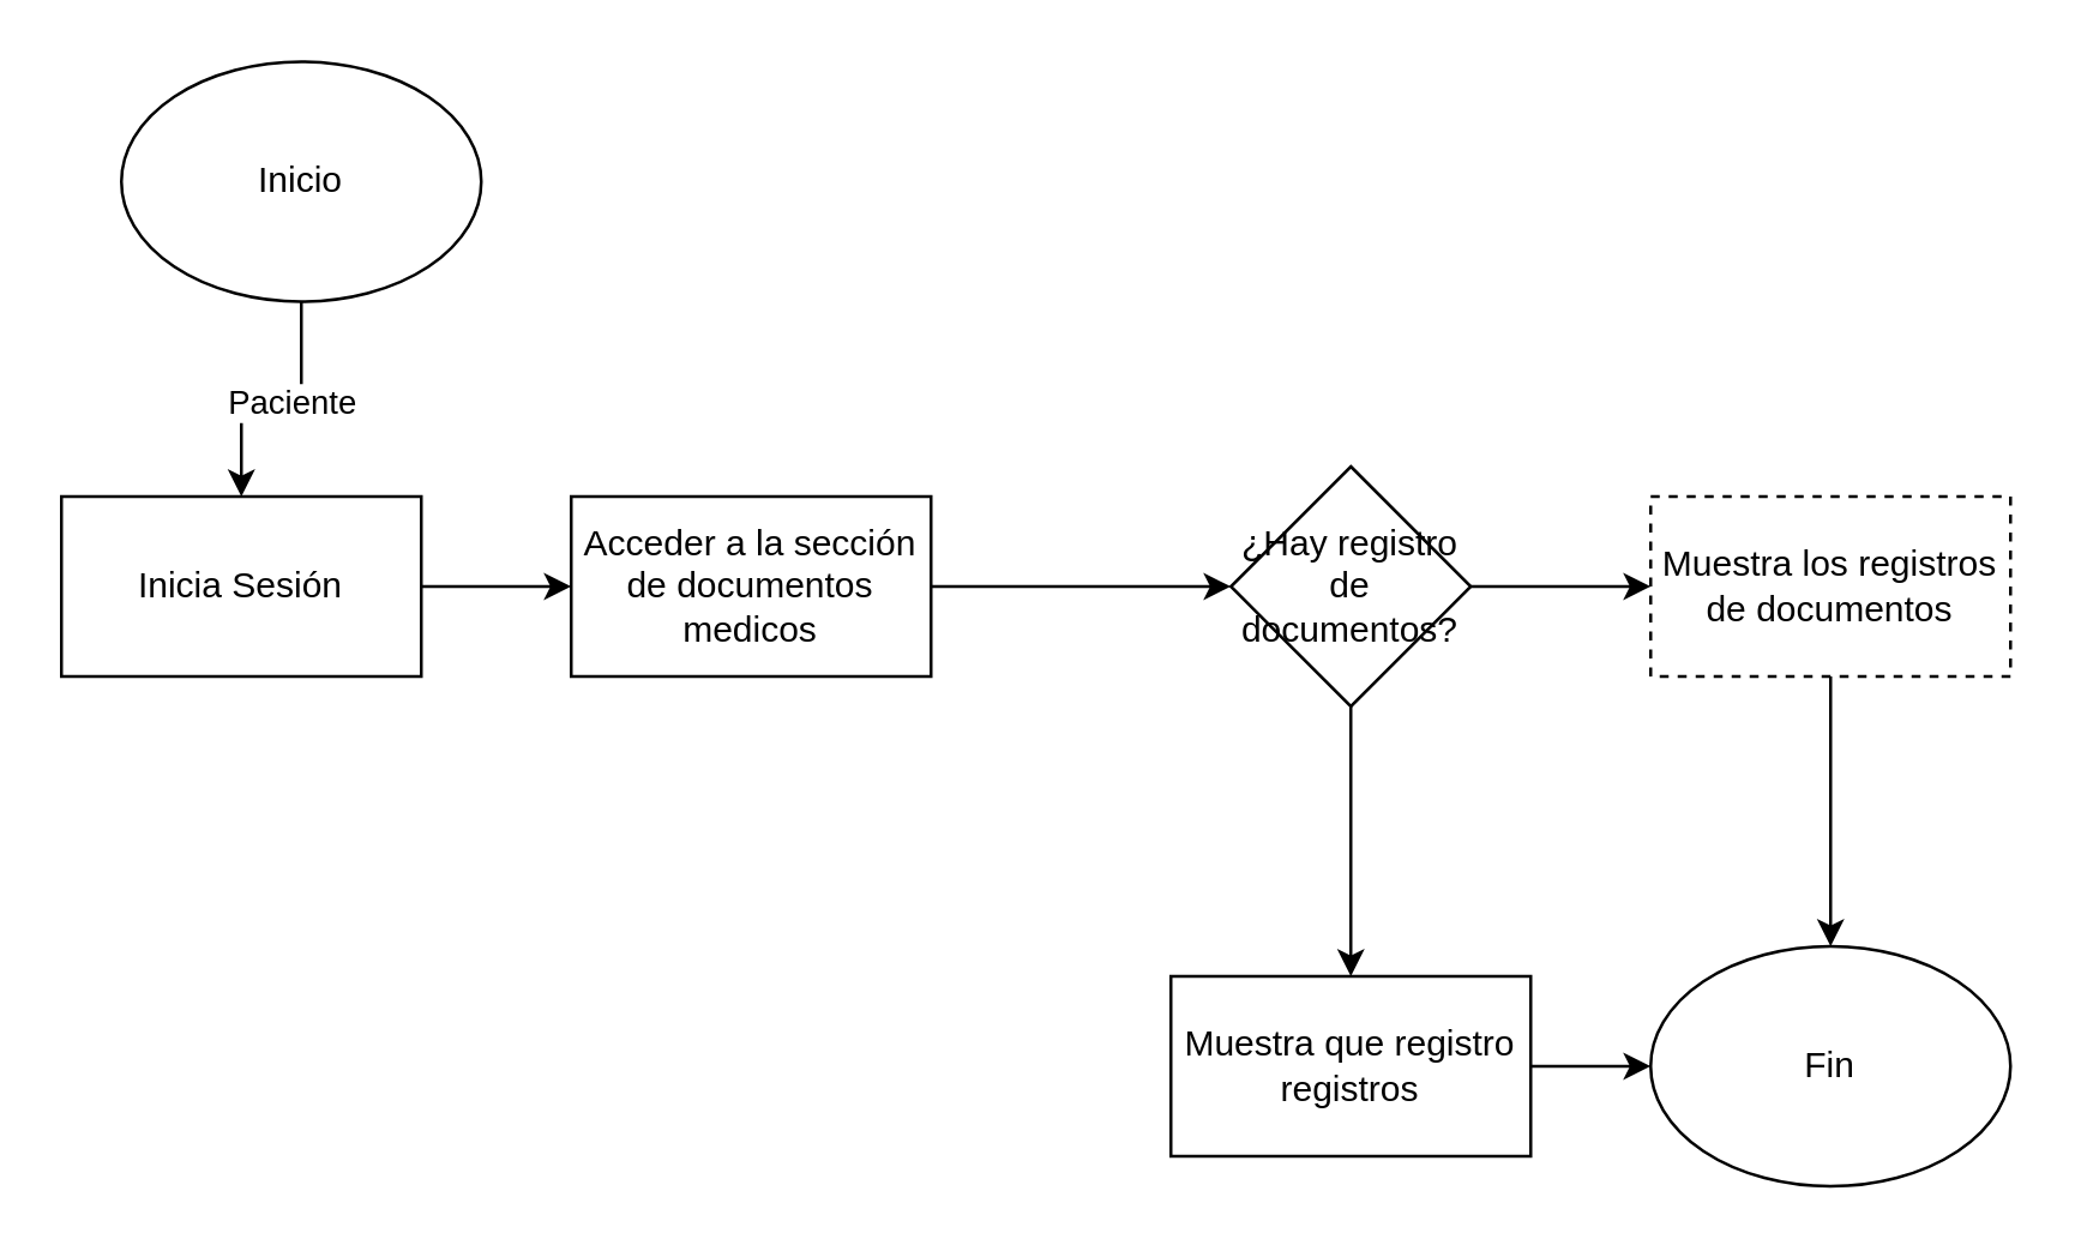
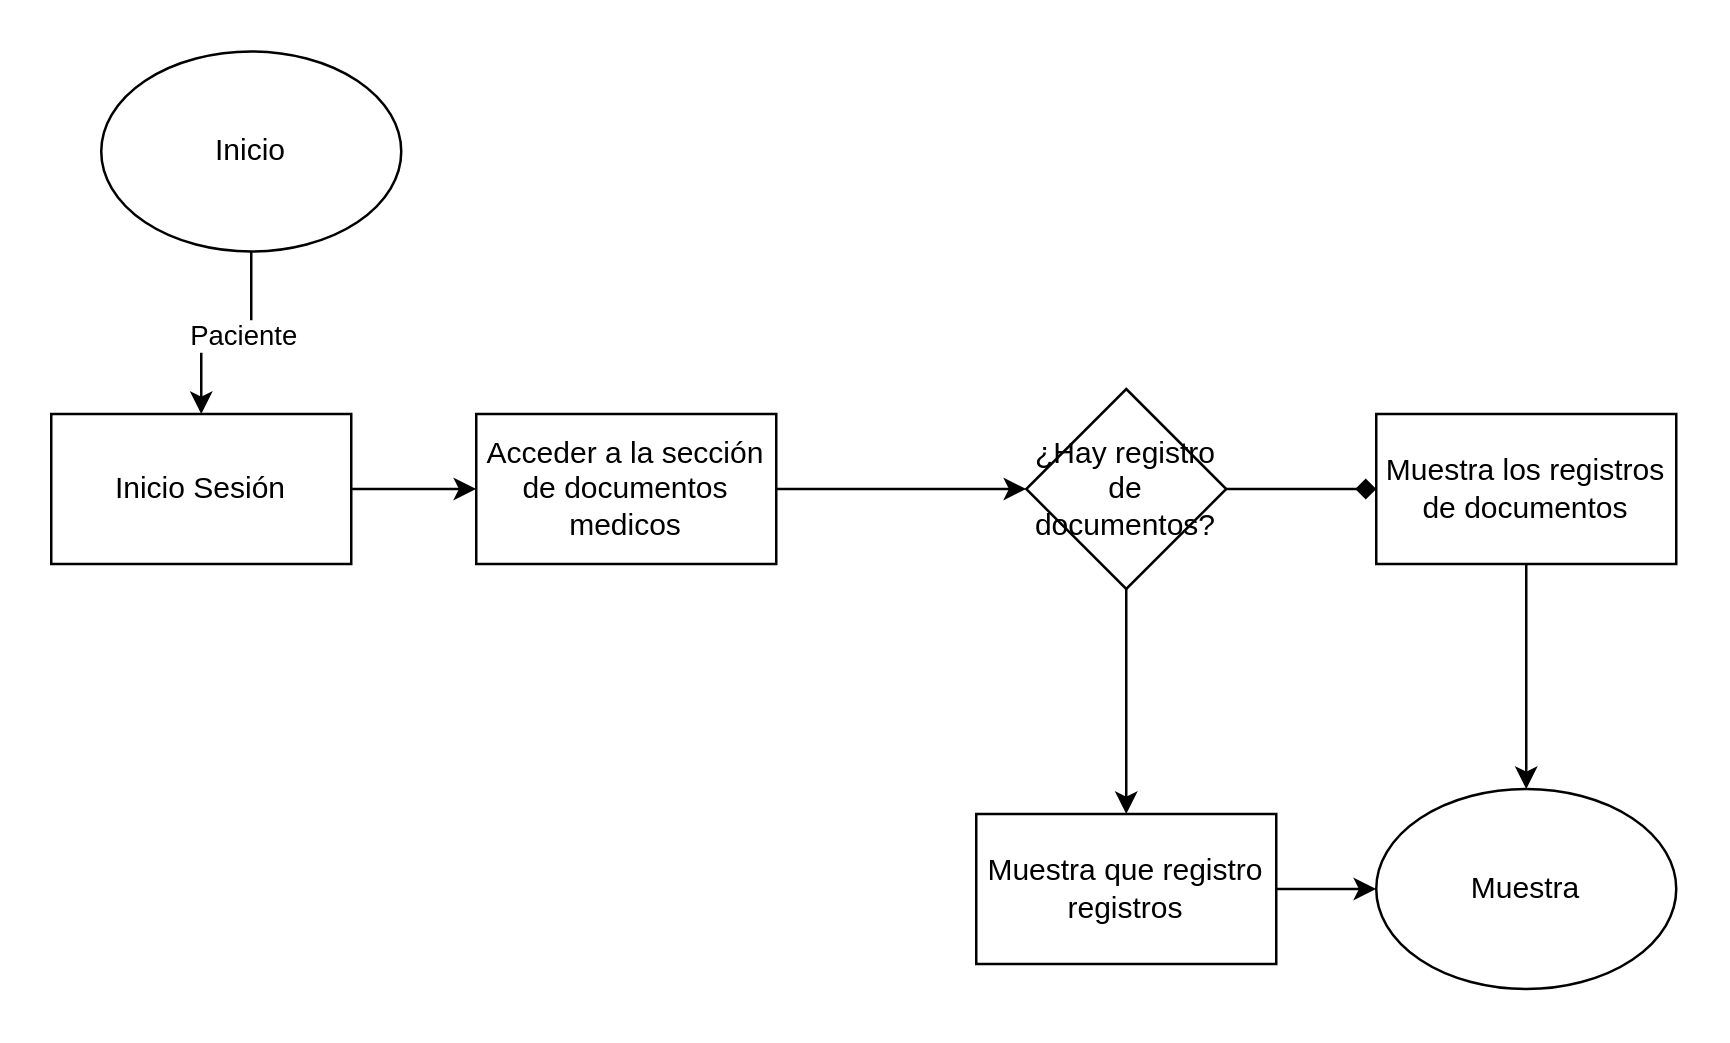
- <mxCell id="6" value="Inicia Sesión" style="whiteSpace=wrap;html=1;" vertex="1" parent="1"><mxGeometry x="20" y="165" width="120" height="60" as="geometry" /></mxCell>
+ <mxCell id="6" value="Inicio Sesión" style="whiteSpace=wrap;html=1;" vertex="1" parent="1"><mxGeometry x="20" y="165" width="120" height="60" as="geometry" /></mxCell>
- <mxCell id="9" value="" style="edgeStyle=orthogonalEdgeStyle;rounded=0;orthogonalLoop=1;jettySize=auto;html=1;" edge="1" parent="1" source="11" target="13"><mxGeometry relative="1" as="geometry" /></mxCell>
+ <mxCell id="9" value="" style="edgeStyle=orthogonalEdgeStyle;rounded=0;orthogonalLoop=1;jettySize=auto;html=1;endArrow=diamond;" edge="1" parent="1" source="11" target="13"><mxGeometry relative="1" as="geometry" /></mxCell>
- <mxCell id="13" value="Muestra los registros de documentos" style="whiteSpace=wrap;html=1;dashed=1;" vertex="1" parent="1"><mxGeometry x="550" y="165" width="120" height="60" as="geometry" /></mxCell>
+ <mxCell id="13" value="Muestra los registros de documentos" style="whiteSpace=wrap;html=1;" vertex="1" parent="1"><mxGeometry x="550" y="165" width="120" height="60" as="geometry" /></mxCell>
- <mxCell id="16" value="Fin" style="ellipse;whiteSpace=wrap;html=1;" vertex="1" parent="1"><mxGeometry x="550" y="315" width="120" height="80" as="geometry" /></mxCell>
+ <mxCell id="16" value="Muestra" style="ellipse;whiteSpace=wrap;html=1;" vertex="1" parent="1"><mxGeometry x="550" y="315" width="120" height="80" as="geometry" /></mxCell>
